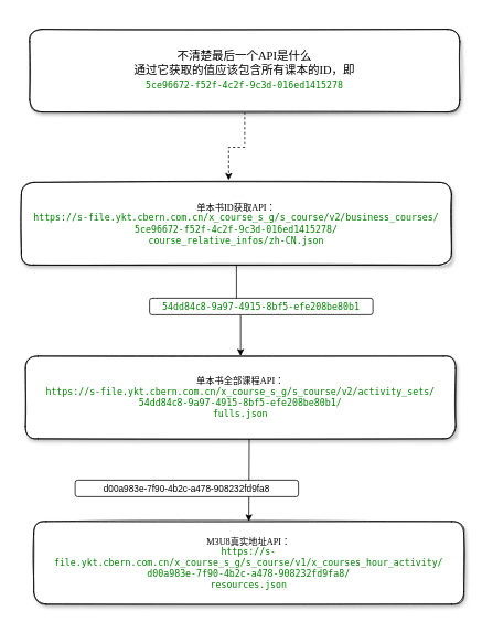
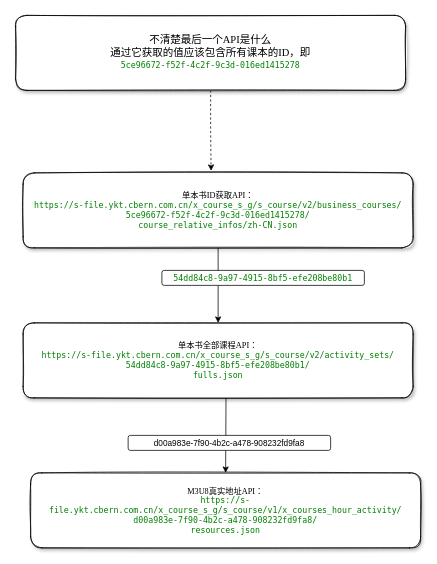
- <mxCell id="10" value="&lt;div&gt;&lt;font style=&quot;font-size: 14px&quot;&gt;不清楚最后一个API是什么&lt;/font&gt;&lt;/div&gt;&lt;div&gt;&lt;span style=&quot;font-size: 14px&quot;&gt;通过它获取的值应该包含所有课本的ID，即&lt;/span&gt;&lt;/div&gt;&lt;div&gt;&lt;span style=&quot;color: rgb(0 , 128 , 0) ; font-family: monospace&quot;&gt;5ce96672-f52f-4c2f-9c3d-016ed1415278&lt;/span&gt;&lt;span style=&quot;font-size: 14px&quot;&gt;&lt;br&gt;&lt;/span&gt;&lt;/div&gt;" style="rounded=1;whiteSpace=wrap;html=1;sketch=1;shadow=1;glass=0;fillStyle=auto;fontFamily=Times New Roman;fontSize=11;fontStyle=0;align=center;" vertex="1" parent="1"><mxGeometry x="35" y="35" width="520" height="100" as="geometry" /></mxCell>
+ <mxCell id="10" value="&lt;div&gt;&lt;font style=&quot;font-size: 14px&quot;&gt;不清楚最后一个API是什么&lt;/font&gt;&lt;/div&gt;&lt;div&gt;&lt;span style=&quot;font-size: 14px&quot;&gt;通过它获取的值应该包含所有课本的ID，即&lt;/span&gt;&lt;/div&gt;&lt;div&gt;&lt;span style=&quot;color: rgb(0 , 128 , 0) ; font-family: monospace&quot;&gt;5ce96672-f52f-4c2f-9c3d-016ed1415278&lt;/span&gt;&lt;span style=&quot;font-size: 14px&quot;&gt;&lt;br&gt;&lt;/span&gt;&lt;/div&gt;" style="rounded=1;whiteSpace=wrap;html=1;sketch=1;shadow=1;glass=0;fillStyle=auto;fontFamily=Times New Roman;fontSize=11;fontStyle=0;align=center;" vertex="1" parent="1"><mxGeometry x="20" y="20" width="520" height="100" as="geometry" /></mxCell>
- <mxCell id="7" value="&lt;div style=&quot;font-size: 11px&quot;&gt;&lt;span style=&quot;font-size: 11px&quot;&gt;单本书ID获取API：&lt;/span&gt;&lt;/div&gt;&lt;div&gt;&lt;font color=&quot;#008000&quot; face=&quot;monospace&quot;&gt;https://s-file.ykt.cbern.com.cn/x_course_s_g/s_course/v2/business_courses/&lt;/font&gt;&lt;/div&gt;&lt;div&gt;&lt;font color=&quot;#008000&quot; face=&quot;monospace&quot;&gt;5ce96672-f52f-4c2f-9c3d-016ed1415278/&lt;/font&gt;&lt;/div&gt;&lt;div&gt;&lt;font color=&quot;#008000&quot; face=&quot;monospace&quot;&gt;course_relative_infos/zh-CN.json&lt;/font&gt;&lt;br&gt;&lt;/div&gt;" style="rounded=1;whiteSpace=wrap;html=1;sketch=1;shadow=1;glass=0;fillStyle=auto;fontFamily=Times New Roman;fontSize=11;fontStyle=0;align=center;" vertex="1" parent="1"><mxGeometry x="25" y="220" width="520" height="100" as="geometry" /></mxCell>
+ <mxCell id="7" value="&lt;div style=&quot;font-size: 11px&quot;&gt;&lt;span style=&quot;font-size: 11px&quot;&gt;单本书ID获取API：&lt;/span&gt;&lt;/div&gt;&lt;div&gt;&lt;font color=&quot;#008000&quot; face=&quot;monospace&quot;&gt;https://s-file.ykt.cbern.com.cn/x_course_s_g/s_course/v2/business_courses/&lt;/font&gt;&lt;/div&gt;&lt;div&gt;&lt;font color=&quot;#008000&quot; face=&quot;monospace&quot;&gt;5ce96672-f52f-4c2f-9c3d-016ed1415278/&lt;/font&gt;&lt;/div&gt;&lt;div&gt;&lt;font color=&quot;#008000&quot; face=&quot;monospace&quot;&gt;course_relative_infos/zh-CN.json&lt;/font&gt;&lt;br&gt;&lt;/div&gt;" style="rounded=1;whiteSpace=wrap;html=1;sketch=1;shadow=1;glass=0;fillStyle=auto;fontFamily=Times New Roman;fontSize=11;fontStyle=0;align=center;" vertex="1" parent="1"><mxGeometry x="30" y="230" width="520" height="100" as="geometry" /></mxCell>
- <mxCell id="8" value="&lt;span style=&quot;color: rgb(0 , 128 , 0) ; font-family: monospace&quot;&gt;54dd84c8-9a97-4915-8bf5-efe208be80b1&lt;/span&gt;" style="rounded=1;whiteSpace=wrap;html=1;fontSize=11;" vertex="1" parent="1"><mxGeometry x="180" y="360" width="270" height="20" as="geometry" /></mxCell>
+ <mxCell id="8" value="&lt;span style=&quot;color: rgb(0 , 128 , 0) ; font-family: monospace&quot;&gt;54dd84c8-9a97-4915-8bf5-efe208be80b1&lt;/span&gt;" style="rounded=1;whiteSpace=wrap;html=1;fontSize=11;" vertex="1" parent="1"><mxGeometry x="215" y="360" width="270" height="20" as="geometry" /></mxCell>
- <mxCell id="4" value="d00a983e-7f90-4b2c-a478-908232fd9fa8" style="rounded=1;whiteSpace=wrap;html=1;fontSize=11;" vertex="1" parent="1"><mxGeometry x="90" y="580" width="270" height="20" as="geometry" /></mxCell>
+ <mxCell id="4" value="d00a983e-7f90-4b2c-a478-908232fd9fa8" style="rounded=1;whiteSpace=wrap;html=1;fontSize=11;" vertex="1" parent="1"><mxGeometry x="170" y="580" width="270" height="20" as="geometry" /></mxCell>
